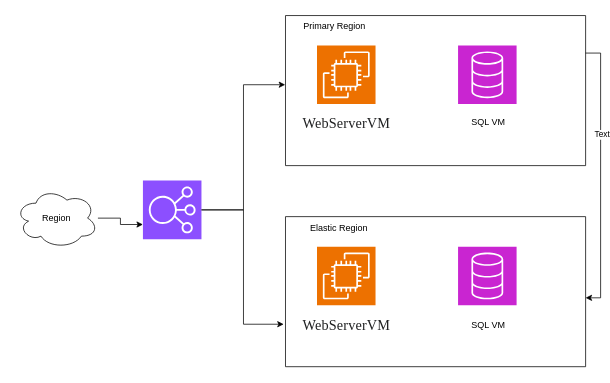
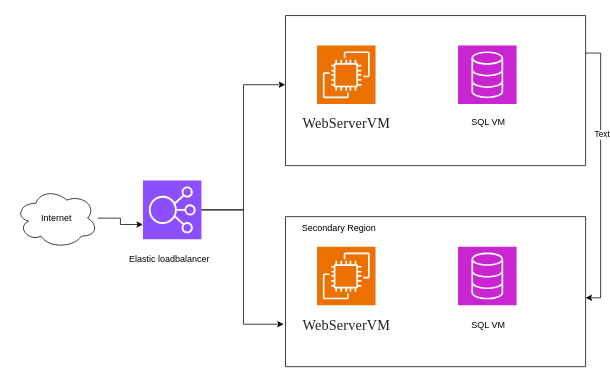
- <mxCell id="5" value="Primary Region" style="text;html=1;align=center;verticalAlign=middle;resizable=0;points=[];autosize=1;strokeColor=none;fillColor=none;" vertex="1" parent="4"><mxGeometry x="10" width="110" height="30" as="geometry" /></mxCell>
- <mxCell id="18" value="Region" style="ellipse;shape=cloud;whiteSpace=wrap;html=1;" vertex="1" parent="1"><mxGeometry y="250" width="110" height="80" as="geometry" x="20" /></mxCell>
+ <mxCell id="18" value="Internet" style="ellipse;shape=cloud;whiteSpace=wrap;html=1;" vertex="1" parent="1"><mxGeometry y="250" width="110" height="80" as="geometry" x="20" /></mxCell>
- <mxCell id="14" value="Elastic Region" style="text;html=1;align=center;verticalAlign=middle;resizable=0;points=[];autosize=1;strokeColor=none;fillColor=none;" vertex="1" parent="10"><mxGeometry x="11" width="120" height="30" as="geometry" /></mxCell>
+ <mxCell id="14" value="Secondary Region" style="text;html=1;align=center;verticalAlign=middle;resizable=0;points=[];autosize=1;strokeColor=none;fillColor=none;" vertex="1" parent="10"><mxGeometry x="11" width="120" height="30" as="geometry" /></mxCell>
+ <mxCell id="3" value="Elastic loadbalancer" style="text;html=1;align=center;verticalAlign=middle;resizable=0;points=[];autosize=1;strokeColor=none;fillColor=none;" vertex="1" parent="1"><mxGeometry x="160" y="330" width="130" height="30" as="geometry" /></mxCell>
